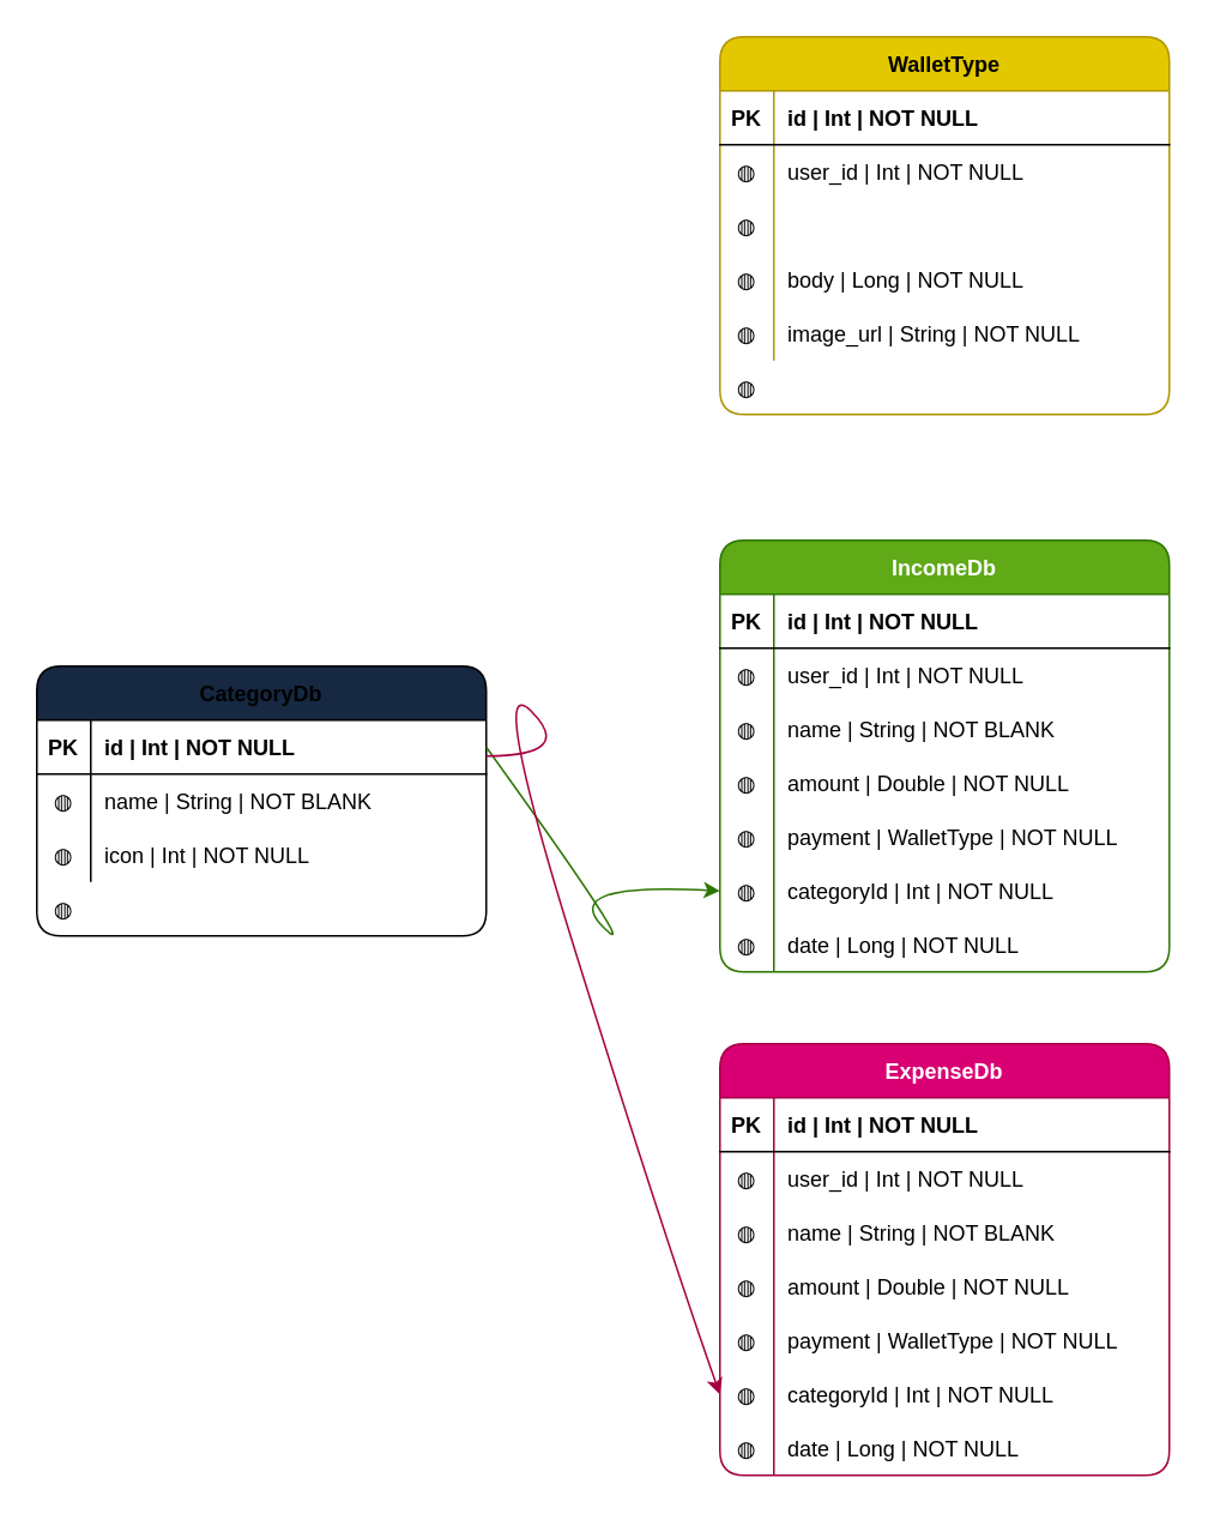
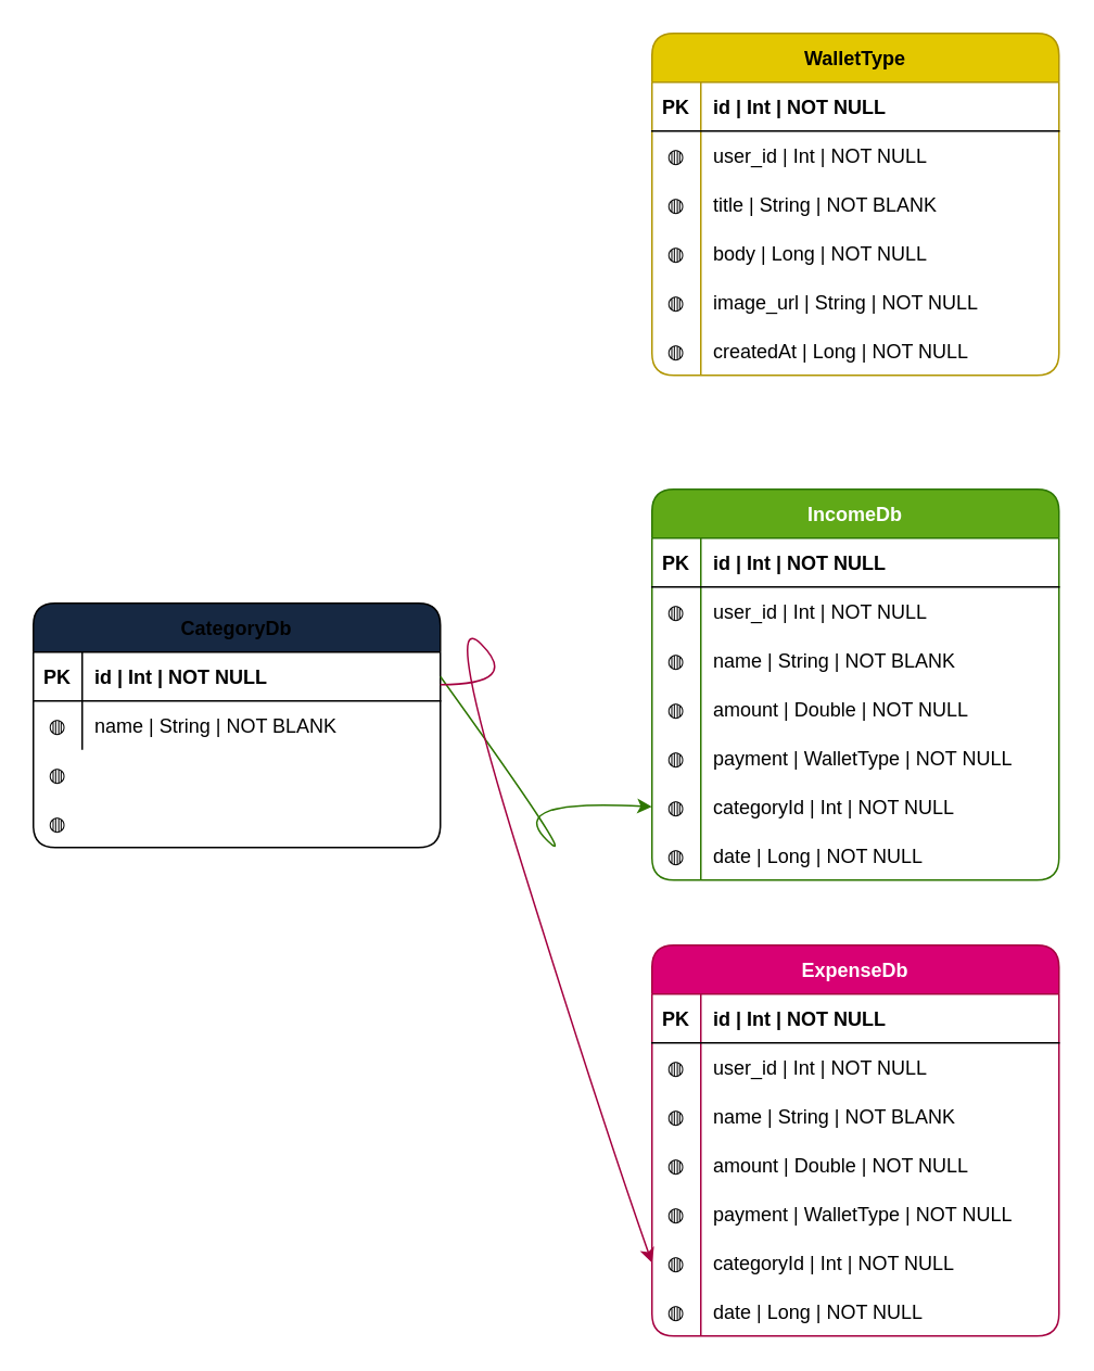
+ <mxCell id="69" value="title | String | NOT BLANK" style="shape=partialRectangle;overflow=hidden;connectable=0;fillColor=none;top=0;left=0;bottom=0;right=0;align=left;spacingLeft=6;" vertex="1" parent="67"><mxGeometry x="30" width="220" height="30" as="geometry"><mxRectangle width="220" height="30" as="alternateBounds" /></mxGeometry></mxCell>
+ <mxCell id="78" value="createdAt | Long | NOT NULL" style="shape=partialRectangle;overflow=hidden;connectable=0;fillColor=none;top=0;left=0;bottom=0;right=0;align=left;spacingLeft=6;" vertex="1" parent="76"><mxGeometry x="30" width="220" height="30" as="geometry"><mxRectangle width="220" height="30" as="alternateBounds" /></mxGeometry></mxCell>
- <mxCell id="33" value="icon | Int | NOT NULL" style="shape=partialRectangle;overflow=hidden;connectable=0;fillColor=none;top=0;left=0;bottom=0;right=0;align=left;spacingLeft=6;" parent="31" vertex="1"><mxGeometry x="30" width="220" height="30" as="geometry"><mxRectangle width="220" height="30" as="alternateBounds" /></mxGeometry></mxCell>
